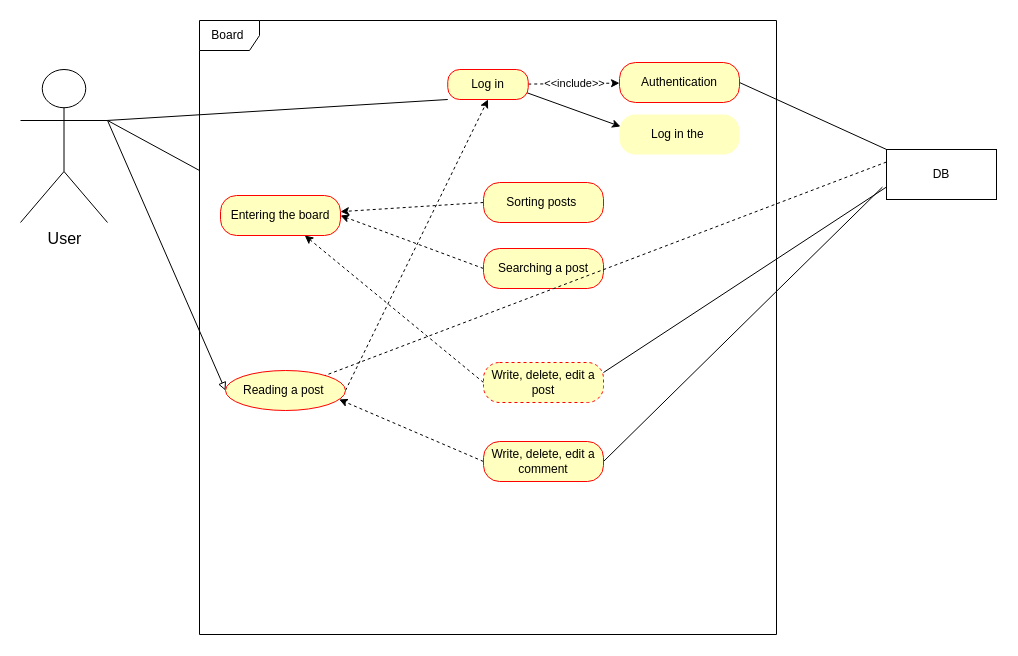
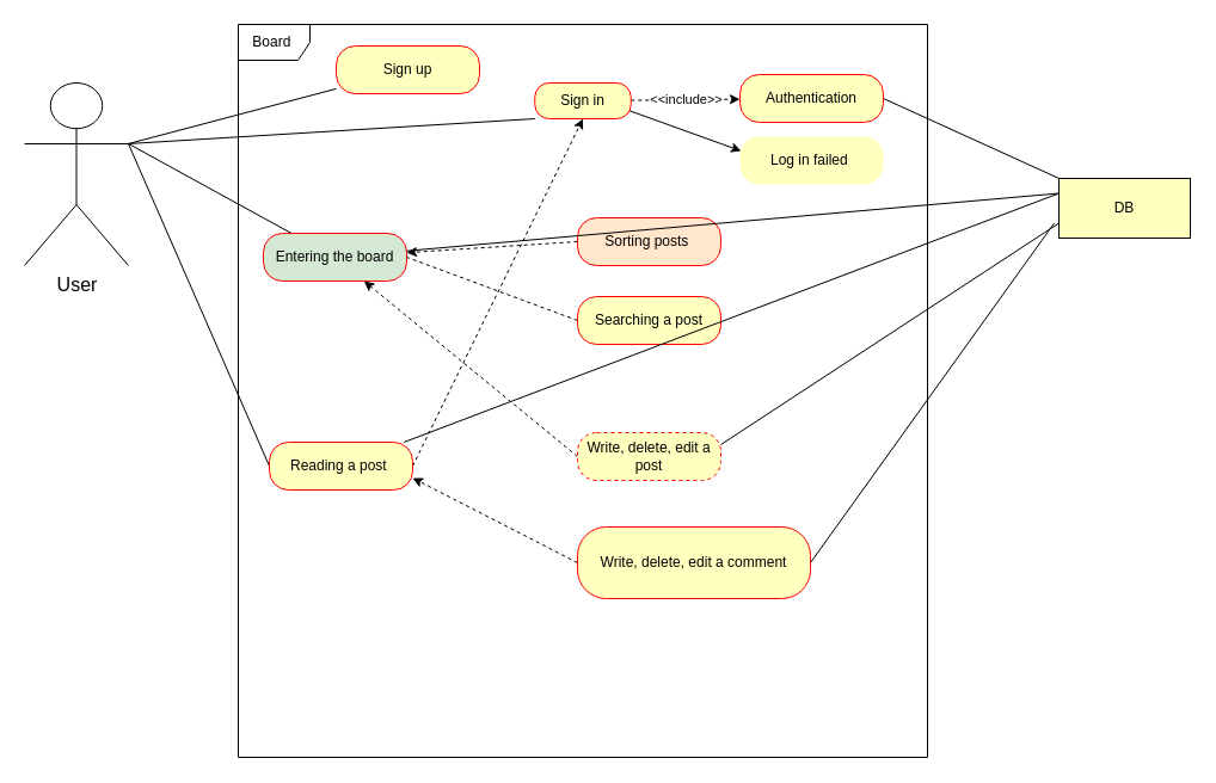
+ <mxCell id="8" value="Sign up" style="rounded=1;whiteSpace=wrap;html=1;arcSize=40;fontColor=#000000;fillColor=#ffffc0;strokeColor=#ff0000;" vertex="1" parent="1"><mxGeometry x="281" y="38" width="120" height="40" as="geometry" /></mxCell>
- <mxCell id="16" value="Log in" style="rounded=1;whiteSpace=wrap;html=1;arcSize=40;fontColor=#000000;fillColor=#ffffc0;strokeColor=#ff0000;" vertex="1" parent="1"><mxGeometry x="447.25" y="69" width="80.5" height="30" as="geometry" /></mxCell>
+ <mxCell id="16" value="Sign in" style="rounded=1;whiteSpace=wrap;html=1;arcSize=40;fontColor=#000000;fillColor=#ffffc0;strokeColor=#ff0000;" vertex="1" parent="1"><mxGeometry x="447.25" y="69" width="80.5" height="30" as="geometry" /></mxCell>
+ <mxCell id="3" style="rounded=0;orthogonalLoop=1;jettySize=auto;html=1;exitX=1;exitY=0.333;exitDx=0;exitDy=0;exitPerimeter=0;strokeColor=default;endArrow=none;endFill=0;" edge="1" parent="1" source="6" target="8"><mxGeometry relative="1" as="geometry" /></mxCell>
- <mxCell id="17" value="Log in the&amp;nbsp;" style="rounded=1;whiteSpace=wrap;html=1;arcSize=40;fontColor=#000000;fillColor=#ffffc0;strokeColor=none;" vertex="1" parent="1"><mxGeometry x="619" y="114" width="120" height="40" as="geometry" /></mxCell>
+ <mxCell id="17" value="Log in failed&amp;nbsp;" style="rounded=1;whiteSpace=wrap;html=1;arcSize=40;fontColor=#000000;fillColor=#ffffc0;strokeColor=none;" vertex="1" parent="1"><mxGeometry x="619" y="114" width="120" height="40" as="geometry" /></mxCell>
- <mxCell id="4" style="rounded=0;orthogonalLoop=1;jettySize=auto;html=1;exitX=1;exitY=0.333;exitDx=0;exitDy=0;exitPerimeter=0;endArrow=none;endFill=0;" edge="1" parent="1" source="6" target="7"><mxGeometry relative="1" as="geometry" /></mxCell>
+ <mxCell id="4" style="rounded=0;orthogonalLoop=1;jettySize=auto;html=1;exitX=1;exitY=0.333;exitDx=0;exitDy=0;exitPerimeter=0;endArrow=none;endFill=0;" edge="1" parent="1" source="6" target="9"><mxGeometry relative="1" as="geometry" /></mxCell>
- <mxCell id="30" value="DB" style="html=1;whiteSpace=wrap;" vertex="1" parent="1"><mxGeometry x="886" y="149" width="110" height="50" as="geometry" /></mxCell>
+ <mxCell id="30" value="DB" style="html=1;whiteSpace=wrap;fillColor=#ffffc0;" vertex="1" parent="1"><mxGeometry x="886" y="149" width="110" height="50" as="geometry" /></mxCell>
+ <mxCell id="29" style="rounded=0;orthogonalLoop=1;jettySize=auto;html=1;exitX=0;exitY=0.25;exitDx=0;exitDy=0;endArrow=none;endFill=0;" edge="1" parent="1" source="30" target="9"><mxGeometry relative="1" as="geometry" /></mxCell>
- <mxCell id="19" value="Sorting posts&amp;nbsp;" style="rounded=1;whiteSpace=wrap;html=1;arcSize=40;fontColor=#000000;fillColor=#ffffc0;strokeColor=#ff0000;" vertex="1" parent="1"><mxGeometry x="483" y="182" width="120" height="40" as="geometry" /></mxCell>
+ <mxCell id="19" value="Sorting posts&amp;nbsp;" style="rounded=1;whiteSpace=wrap;html=1;arcSize=40;fontColor=#000000;fillColor=#ffe6cc;strokeColor=#ff0000;" vertex="1" parent="1"><mxGeometry x="483" y="182" width="120" height="40" as="geometry" /></mxCell>
- <mxCell id="9" value="Entering the board" style="rounded=1;whiteSpace=wrap;html=1;arcSize=40;fontColor=#000000;fillColor=#ffffc0;strokeColor=#ff0000;" vertex="1" parent="1"><mxGeometry x="220" y="195" width="120" height="40" as="geometry" /></mxCell>
+ <mxCell id="9" value="Entering the board" style="rounded=1;whiteSpace=wrap;html=1;arcSize=40;fontColor=#000000;fillColor=#d5e8d4;strokeColor=#ff0000;" vertex="1" parent="1"><mxGeometry x="220" y="195" width="120" height="40" as="geometry" /></mxCell>
- <mxCell id="20" style="rounded=0;orthogonalLoop=1;jettySize=auto;html=1;exitX=0;exitY=0.5;exitDx=0;exitDy=0;entryX=1;entryY=0.5;entryDx=0;entryDy=0;dashed=1;" edge="1" parent="1" source="21" target="9"><mxGeometry relative="1" as="geometry" /></mxCell>
+ <mxCell id="20" style="rounded=0;orthogonalLoop=1;jettySize=auto;html=1;exitX=0;exitY=0.5;exitDx=0;exitDy=0;entryX=1;entryY=0.5;entryDx=0;entryDy=0;dashed=1;endArrow=none;" edge="1" parent="1" source="21" target="9"><mxGeometry relative="1" as="geometry" /></mxCell>
- <mxCell id="28" style="rounded=0;orthogonalLoop=1;jettySize=auto;html=1;exitX=0;exitY=0.25;exitDx=0;exitDy=0;endArrow=none;endFill=0;dashed=1;" edge="1" parent="1" source="30" target="11"><mxGeometry relative="1" as="geometry" /></mxCell>
+ <mxCell id="28" style="rounded=0;orthogonalLoop=1;jettySize=auto;html=1;exitX=0;exitY=0.25;exitDx=0;exitDy=0;endArrow=none;endFill=0;" edge="1" parent="1" source="30" target="11"><mxGeometry relative="1" as="geometry" /></mxCell>
- <mxCell id="5" style="rounded=0;orthogonalLoop=1;jettySize=auto;html=1;exitX=1;exitY=0.333;exitDx=0;exitDy=0;exitPerimeter=0;entryX=0;entryY=0.5;entryDx=0;entryDy=0;endArrow=block;endFill=0;" edge="1" parent="1" source="6" target="11"><mxGeometry relative="1" as="geometry" /></mxCell>
+ <mxCell id="5" style="rounded=0;orthogonalLoop=1;jettySize=auto;html=1;exitX=1;exitY=0.333;exitDx=0;exitDy=0;exitPerimeter=0;entryX=0;entryY=0.5;entryDx=0;entryDy=0;endArrow=none;endFill=0;" edge="1" parent="1" source="6" target="11"><mxGeometry relative="1" as="geometry" /></mxCell>
- <mxCell id="11" value="Reading a post&amp;nbsp;" style="ellipse;whiteSpace=wrap;html=1;arcSize=40;fontColor=#000000;fillColor=#ffffc0;strokeColor=#ff0000;" vertex="1" parent="1"><mxGeometry x="225" y="370" width="120" height="40" as="geometry" /></mxCell>
+ <mxCell id="11" value="Reading a post&amp;nbsp;" style="rounded=1;whiteSpace=wrap;html=1;arcSize=40;fontColor=#000000;fillColor=#ffffc0;strokeColor=#ff0000;" vertex="1" parent="1"><mxGeometry x="225" y="370" width="120" height="40" as="geometry" /></mxCell>
- <mxCell id="27" value="Write, delete, edit a comment" style="rounded=1;whiteSpace=wrap;html=1;arcSize=40;fontColor=#000000;fillColor=#ffffc0;strokeColor=#ff0000;" vertex="1" parent="1"><mxGeometry x="483" y="441" width="120" height="40" as="geometry" /></mxCell>
+ <mxCell id="27" value="Write, delete, edit a comment" style="rounded=1;whiteSpace=wrap;html=1;arcSize=40;fontColor=#000000;fillColor=#ffffc0;strokeColor=#ff0000;" vertex="1" parent="1"><mxGeometry x="483" y="441" width="195" height="60" as="geometry" /></mxCell>
